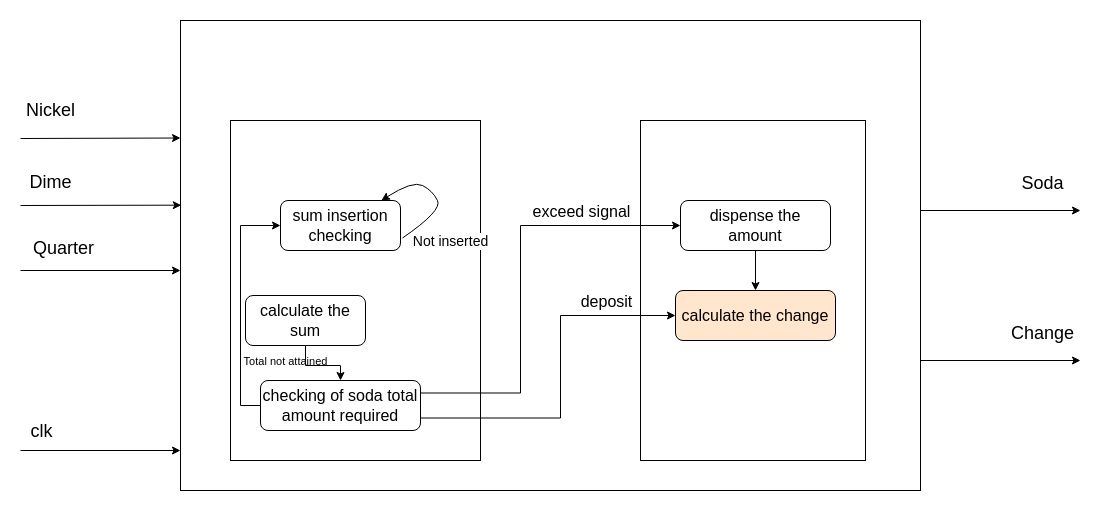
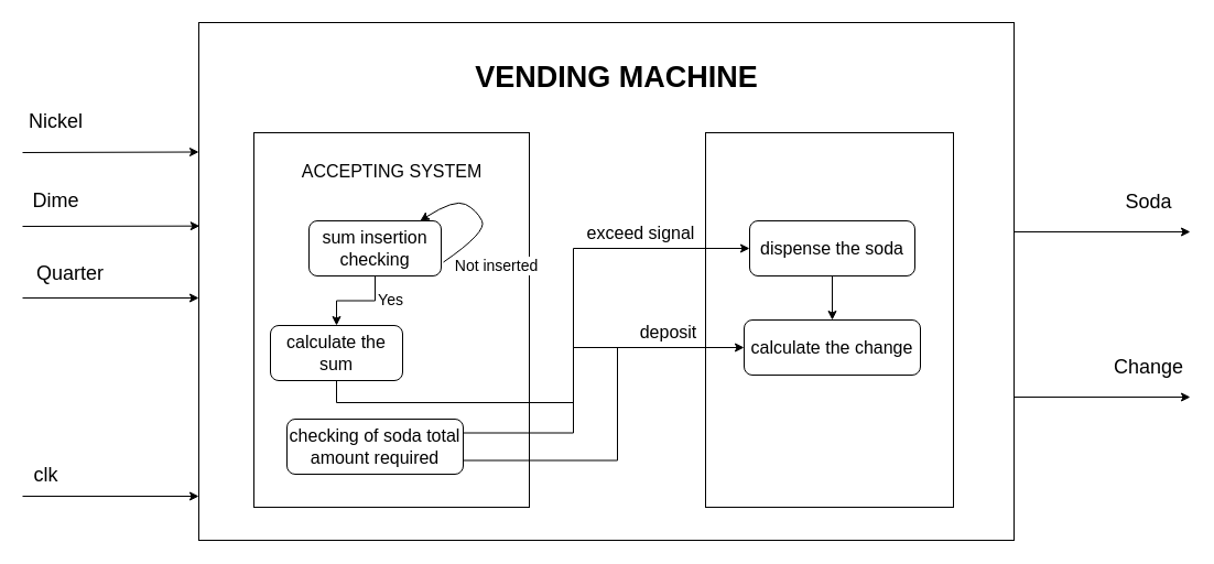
+ <mxCell id="3" value="VENDING MACHINE" style="text;html=1;align=center;verticalAlign=middle;resizable=0;points=[];autosize=1;strokeColor=none;fillColor=none;fontSize=27;fontStyle=1" parent="1" vertex="1"><mxGeometry x="418.75" y="45" width="280" height="50" as="geometry" /></mxCell>
+ <mxCell id="6" value="ACCEPTING SYSTEM" style="text;html=1;strokeColor=none;fillColor=none;align=center;verticalAlign=middle;whiteSpace=wrap;rounded=0;fontSize=16;" parent="4" vertex="1"><mxGeometry x="37.5" y="20" width="175" height="30" as="geometry" /></mxCell>
- <mxCell id="22" value="dispense the amount" style="rounded=1;whiteSpace=wrap;html=1;fontSize=16;" parent="4" vertex="1"><mxGeometry x="450" y="80" width="150" height="50" as="geometry" /></mxCell>
+ <mxCell id="22" value="dispense the soda" style="rounded=1;whiteSpace=wrap;html=1;fontSize=16;" parent="4" vertex="1"><mxGeometry x="450" y="80" width="150" height="50" as="geometry" /></mxCell>
+ <mxCell id="9" value="" style="edgeStyle=orthogonalEdgeStyle;rounded=0;orthogonalLoop=1;jettySize=auto;html=1;fontSize=16;" parent="4" source="7" target="8" edge="1"><mxGeometry relative="1" as="geometry" /></mxCell>
+ <mxCell id="10" value="Yes" style="edgeLabel;html=1;align=center;verticalAlign=middle;resizable=0;points=[];fontSize=14;" parent="9" vertex="1" connectable="0"><mxGeometry x="-0.42" y="1" relative="1" as="geometry"><mxPoint x="14" y="-2" as="offset" /></mxGeometry></mxCell>
- <mxCell id="11" style="edgeStyle=orthogonalEdgeStyle;rounded=0;orthogonalLoop=1;jettySize=auto;html=1;exitX=0;exitY=0.5;exitDx=0;exitDy=0;entryX=0;entryY=0.5;entryDx=0;entryDy=0;" parent="4" source="13" target="7" edge="1"><mxGeometry relative="1" as="geometry" /></mxCell>
- <mxCell id="12" value="Total not attained" style="edgeLabel;html=1;align=center;verticalAlign=middle;resizable=0;points=[];" parent="11" vertex="1" connectable="0"><mxGeometry x="0.183" y="-1" relative="1" as="geometry"><mxPoint x="43" y="77" as="offset" /></mxGeometry></mxCell>
- <mxCell id="23" value="calculate the change" style="rounded=1;whiteSpace=wrap;html=1;fontSize=16;fillColor=#ffe6cc;" parent="4" vertex="1"><mxGeometry x="445" y="170" width="160" height="50" as="geometry" /></mxCell>
+ <mxCell id="23" value="calculate the change" style="rounded=1;whiteSpace=wrap;html=1;fontSize=16;" parent="4" vertex="1"><mxGeometry x="445" y="170" width="160" height="50" as="geometry" /></mxCell>
- <mxCell id="14" style="edgeStyle=orthogonalEdgeStyle;rounded=0;orthogonalLoop=1;jettySize=auto;html=1;exitX=0.5;exitY=1;exitDx=0;exitDy=0;fontSize=16;" parent="4" source="8" target="13" edge="1"><mxGeometry relative="1" as="geometry" /></mxCell>
+ <mxCell id="14" style="edgeStyle=orthogonalEdgeStyle;rounded=0;orthogonalLoop=1;jettySize=auto;html=1;exitX=0.5;exitY=1;exitDx=0;exitDy=0;fontSize=16;" parent="4" source="8" target="23" edge="1"><mxGeometry relative="1" as="geometry" /></mxCell>
